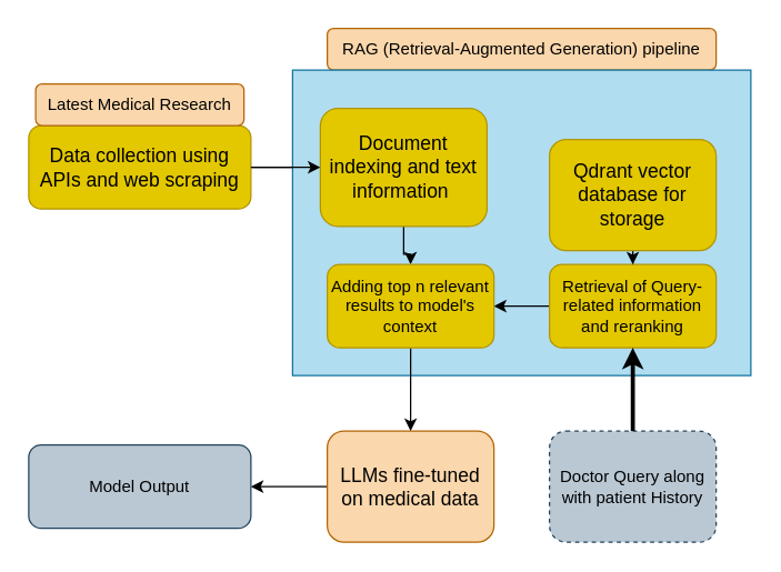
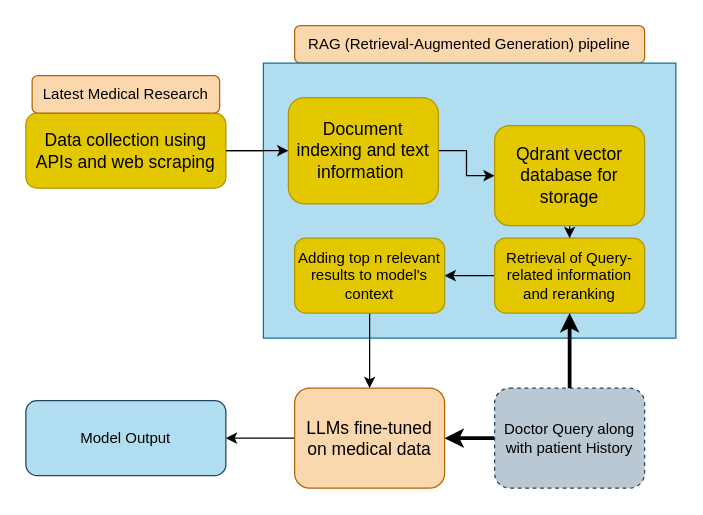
- <mxCell id="12" style="edgeStyle=orthogonalEdgeStyle;rounded=0;orthogonalLoop=1;jettySize=auto;html=1;" parent="1" source="13" target="19" edge="1"><mxGeometry relative="1" as="geometry" /></mxCell>
+ <mxCell id="12" style="edgeStyle=orthogonalEdgeStyle;rounded=0;orthogonalLoop=1;jettySize=auto;html=1;entryX=0;entryY=0.5;entryDx=0;entryDy=0;" parent="1" source="13" target="15" edge="1"><mxGeometry relative="1" as="geometry" /></mxCell>
- <mxCell id="11" value="Model Output" style="whiteSpace=wrap;html=1;fillColor=#bac8d3;strokeColor=#23445d;rounded=1;" parent="1" vertex="1"><mxGeometry x="20" y="320" width="160" height="60" as="geometry" /></mxCell>
+ <mxCell id="11" value="Model Output" style="whiteSpace=wrap;html=1;fillColor=#b1ddf0;strokeColor=#23445d;rounded=1;" parent="1" vertex="1"><mxGeometry x="20" y="320" width="160" height="60" as="geometry" /></mxCell>
+ <mxCell id="9" style="edgeStyle=orthogonalEdgeStyle;rounded=0;orthogonalLoop=1;jettySize=auto;html=1;exitX=0;exitY=0.5;exitDx=0;exitDy=0;entryX=1;entryY=0.5;entryDx=0;entryDy=0;fontFamily=Helvetica;fontSize=12;fontColor=default;strokeWidth=3;" parent="1" source="10" target="3" edge="1"><mxGeometry relative="1" as="geometry" /></mxCell>
